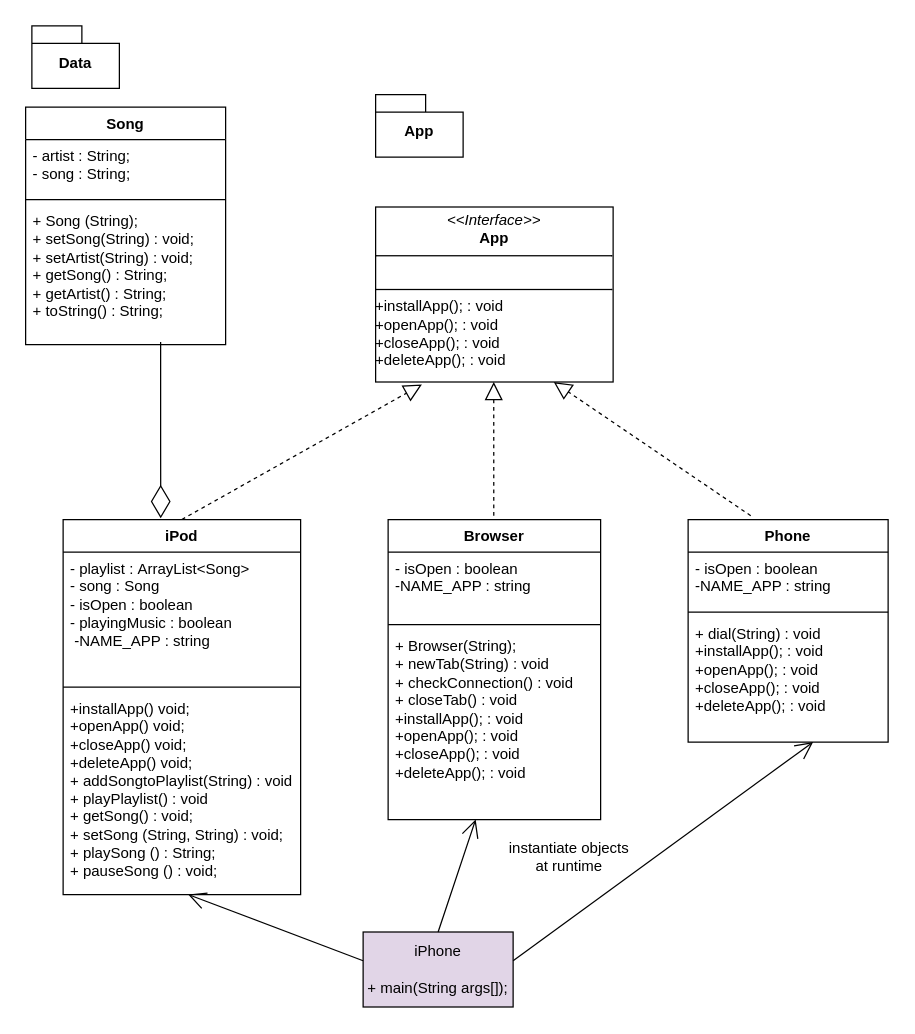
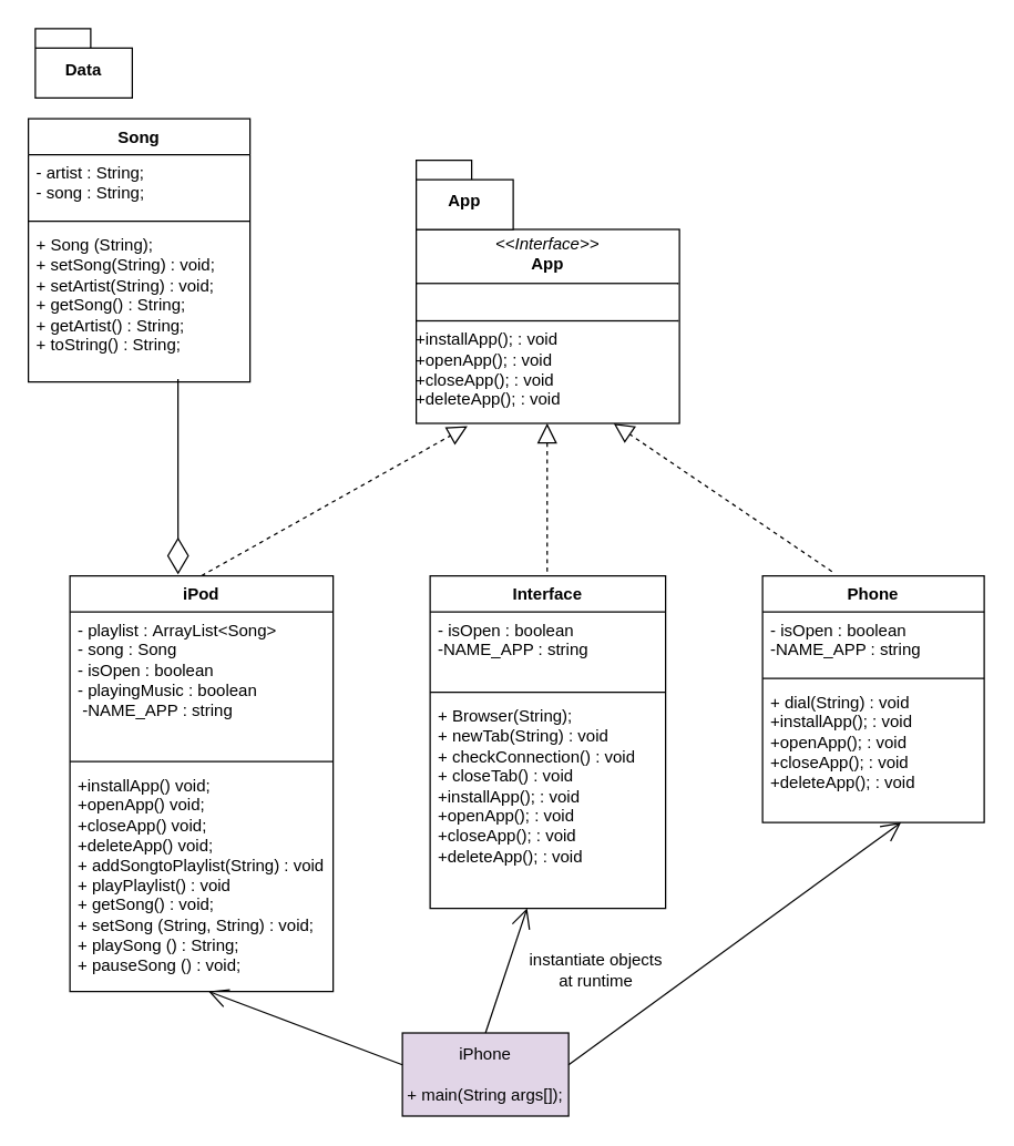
- <mxCell id="19" value="App" style="shape=folder;fontStyle=1;spacingTop=10;tabWidth=40;tabHeight=14;tabPosition=left;html=1;whiteSpace=wrap;" vertex="1" parent="1"><mxGeometry x="300" y="75" width="70" height="50" as="geometry" /></mxCell>
+ <mxCell id="19" value="App" style="shape=folder;fontStyle=1;spacingTop=10;tabWidth=40;tabHeight=14;tabPosition=left;html=1;whiteSpace=wrap;" vertex="1" parent="1"><mxGeometry x="300" y="115" width="70" height="50" as="geometry" /></mxCell>
- <mxCell id="8" value="Browser" style="swimlane;fontStyle=1;align=center;verticalAlign=top;childLayout=stackLayout;horizontal=1;startSize=26;horizontalStack=0;resizeParent=1;resizeParentMax=0;resizeLast=0;collapsible=1;marginBottom=0;whiteSpace=wrap;html=1;" vertex="1" parent="1"><mxGeometry x="310" y="415" width="170" height="240" as="geometry" /></mxCell>
+ <mxCell id="8" value="Interface" style="swimlane;fontStyle=1;align=center;verticalAlign=top;childLayout=stackLayout;horizontal=1;startSize=26;horizontalStack=0;resizeParent=1;resizeParentMax=0;resizeLast=0;collapsible=1;marginBottom=0;whiteSpace=wrap;html=1;" vertex="1" parent="1"><mxGeometry x="310" y="415" width="170" height="240" as="geometry" /></mxCell>
- <mxCell id="29" value="instantiate objects at runtime" style="text;strokeColor=none;align=center;fillColor=none;html=1;verticalAlign=middle;whiteSpace=wrap;rounded=0;" vertex="1" parent="1"><mxGeometry x="405" y="670" width="100" height="30" as="geometry" /></mxCell>
+ <mxCell id="29" value="instantiate objects at runtime" style="text;strokeColor=none;align=center;fillColor=none;html=1;verticalAlign=middle;whiteSpace=wrap;rounded=0;" vertex="1" parent="1"><mxGeometry x="380" y="685" width="100" height="30" as="geometry" /></mxCell>
